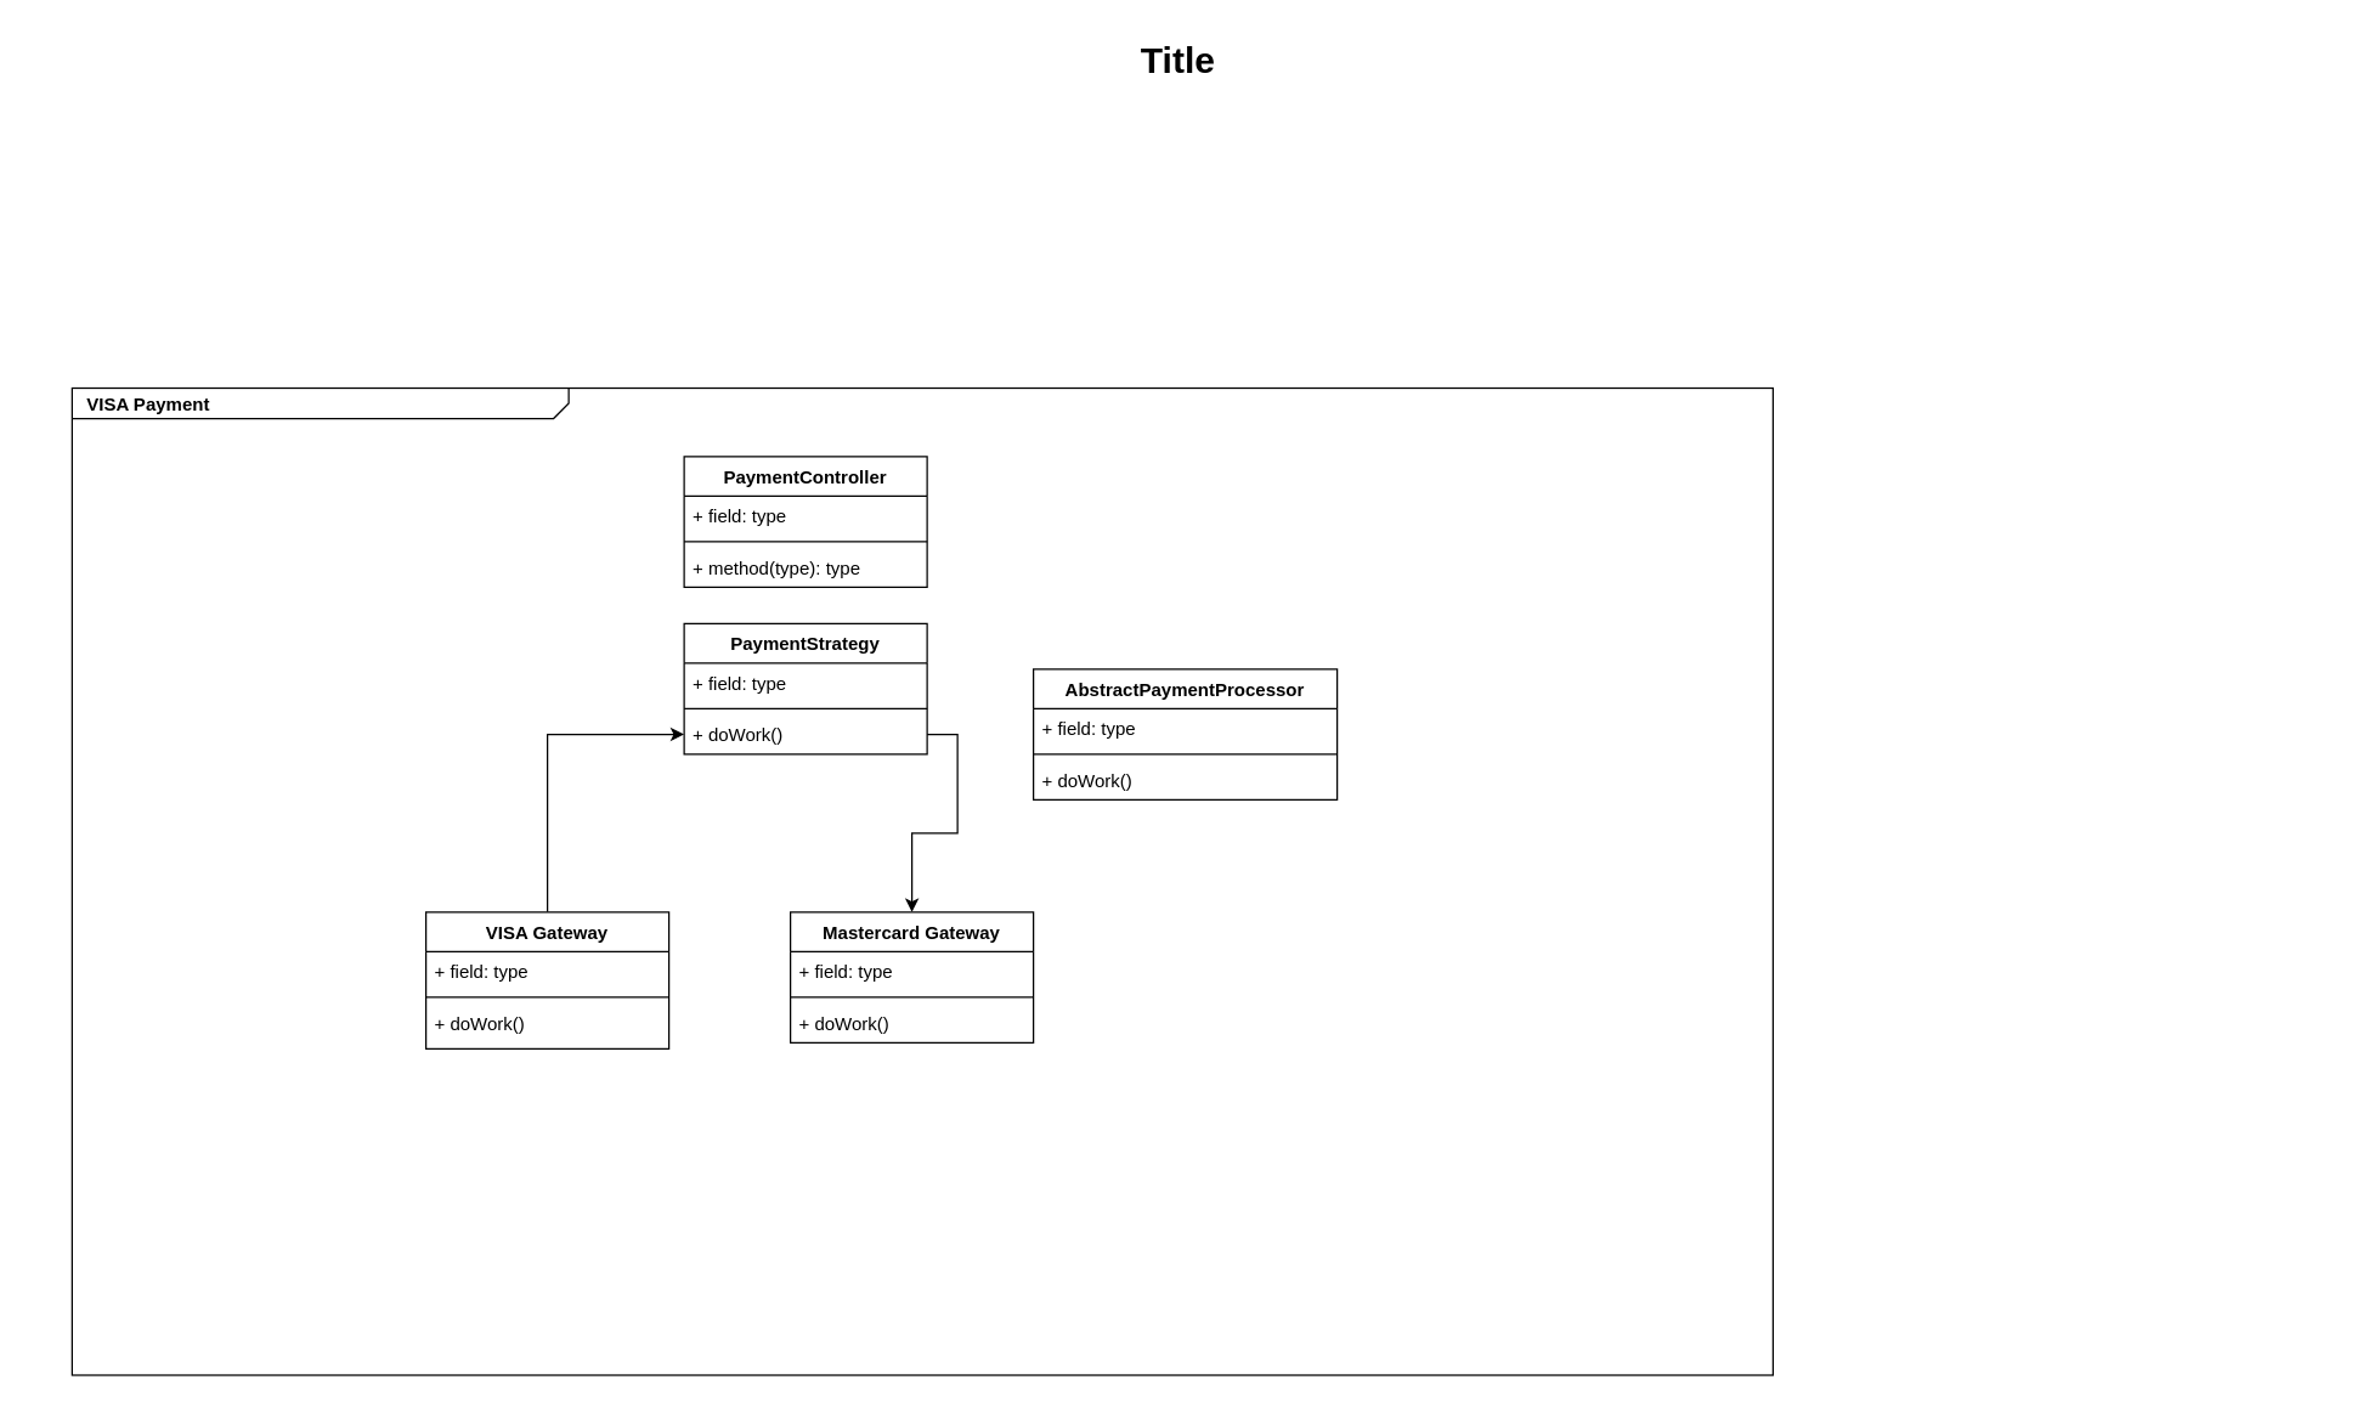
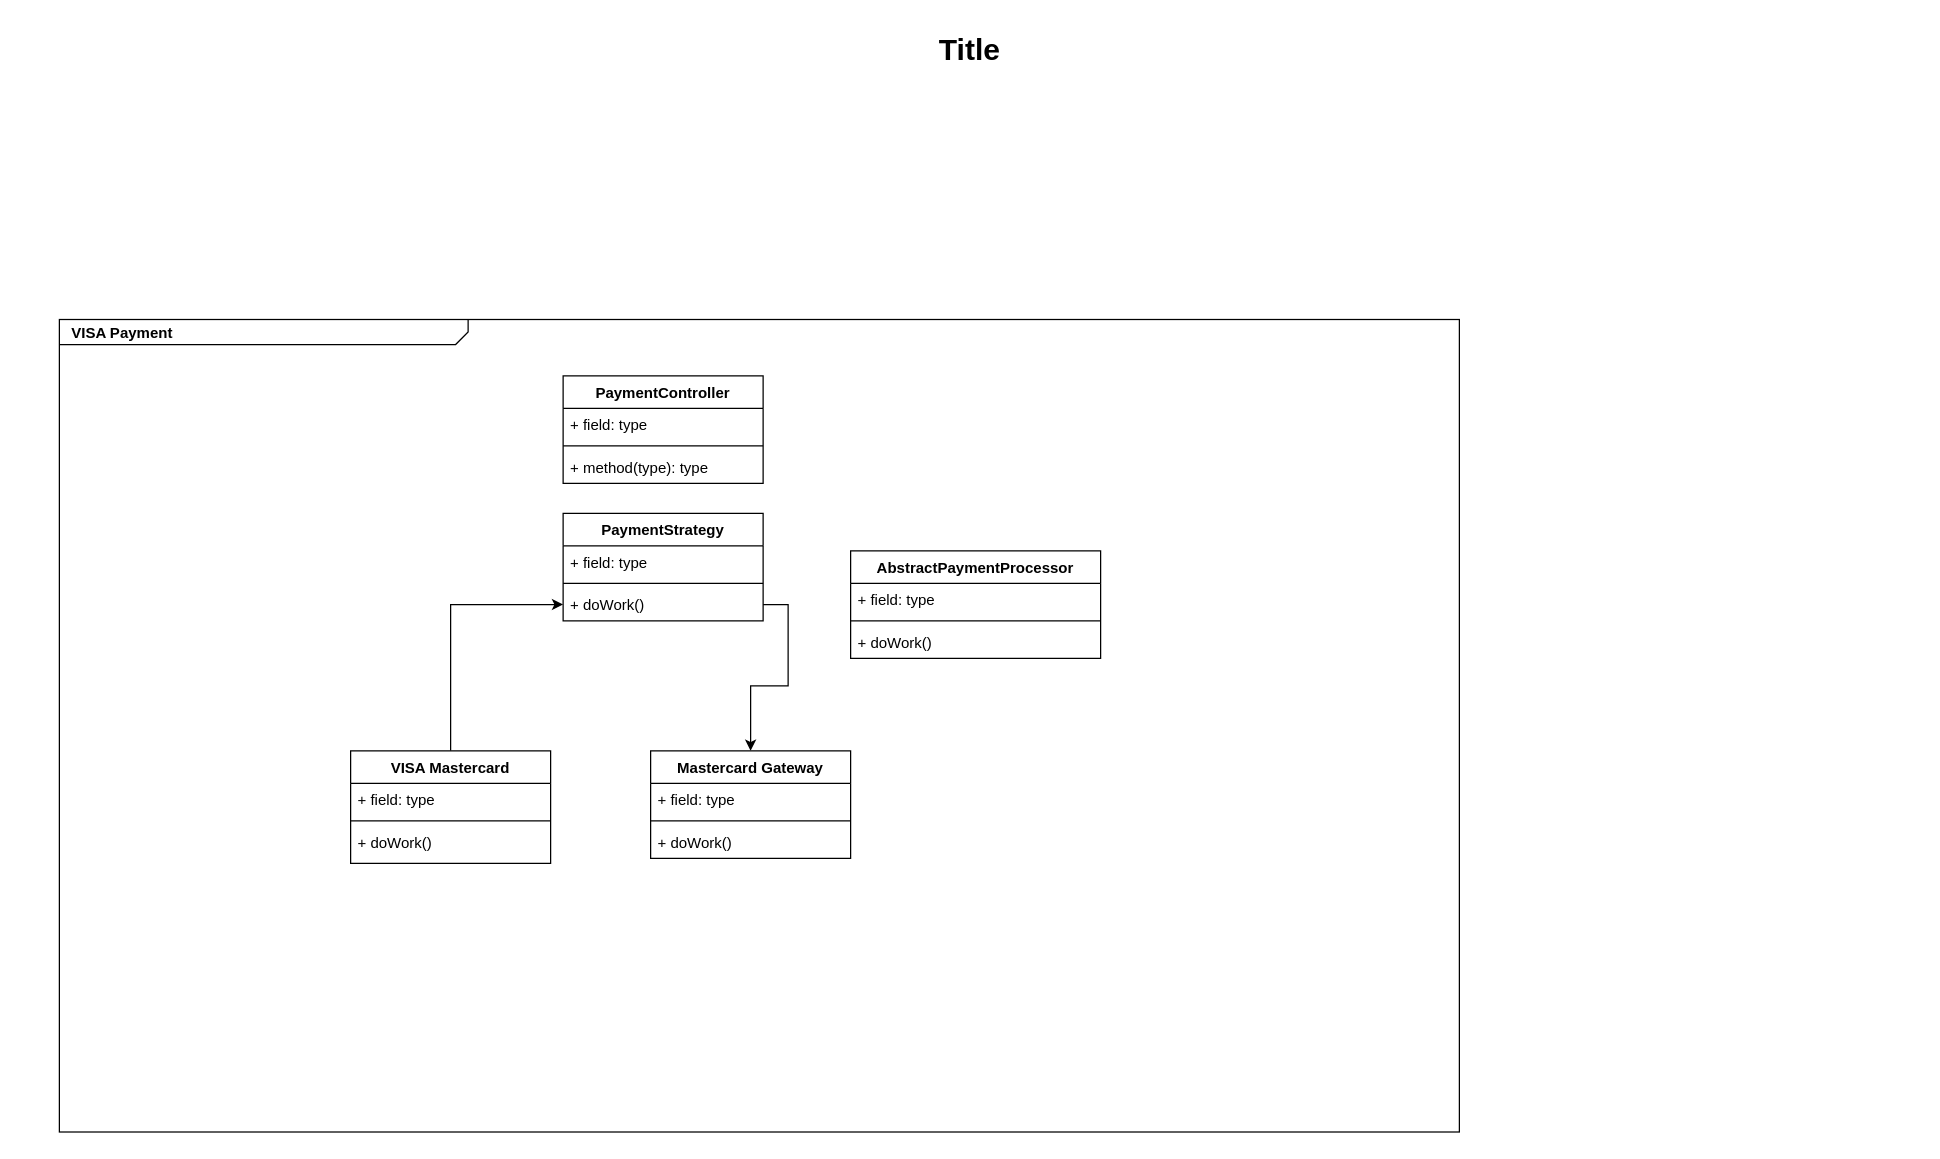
- <mxCell id="14" value="VISA Gateway" style="swimlane;fontStyle=1;align=center;verticalAlign=top;childLayout=stackLayout;horizontal=1;startSize=26;horizontalStack=0;resizeParent=1;resizeParentMax=0;resizeLast=0;collapsible=1;marginBottom=0;" vertex="1" parent="1"><mxGeometry x="280" y="600" width="160" height="90" as="geometry" /></mxCell>
+ <mxCell id="14" value="VISA Mastercard" style="swimlane;fontStyle=1;align=center;verticalAlign=top;childLayout=stackLayout;horizontal=1;startSize=26;horizontalStack=0;resizeParent=1;resizeParentMax=0;resizeLast=0;collapsible=1;marginBottom=0;" vertex="1" parent="1"><mxGeometry x="280" y="600" width="160" height="90" as="geometry" /></mxCell>
